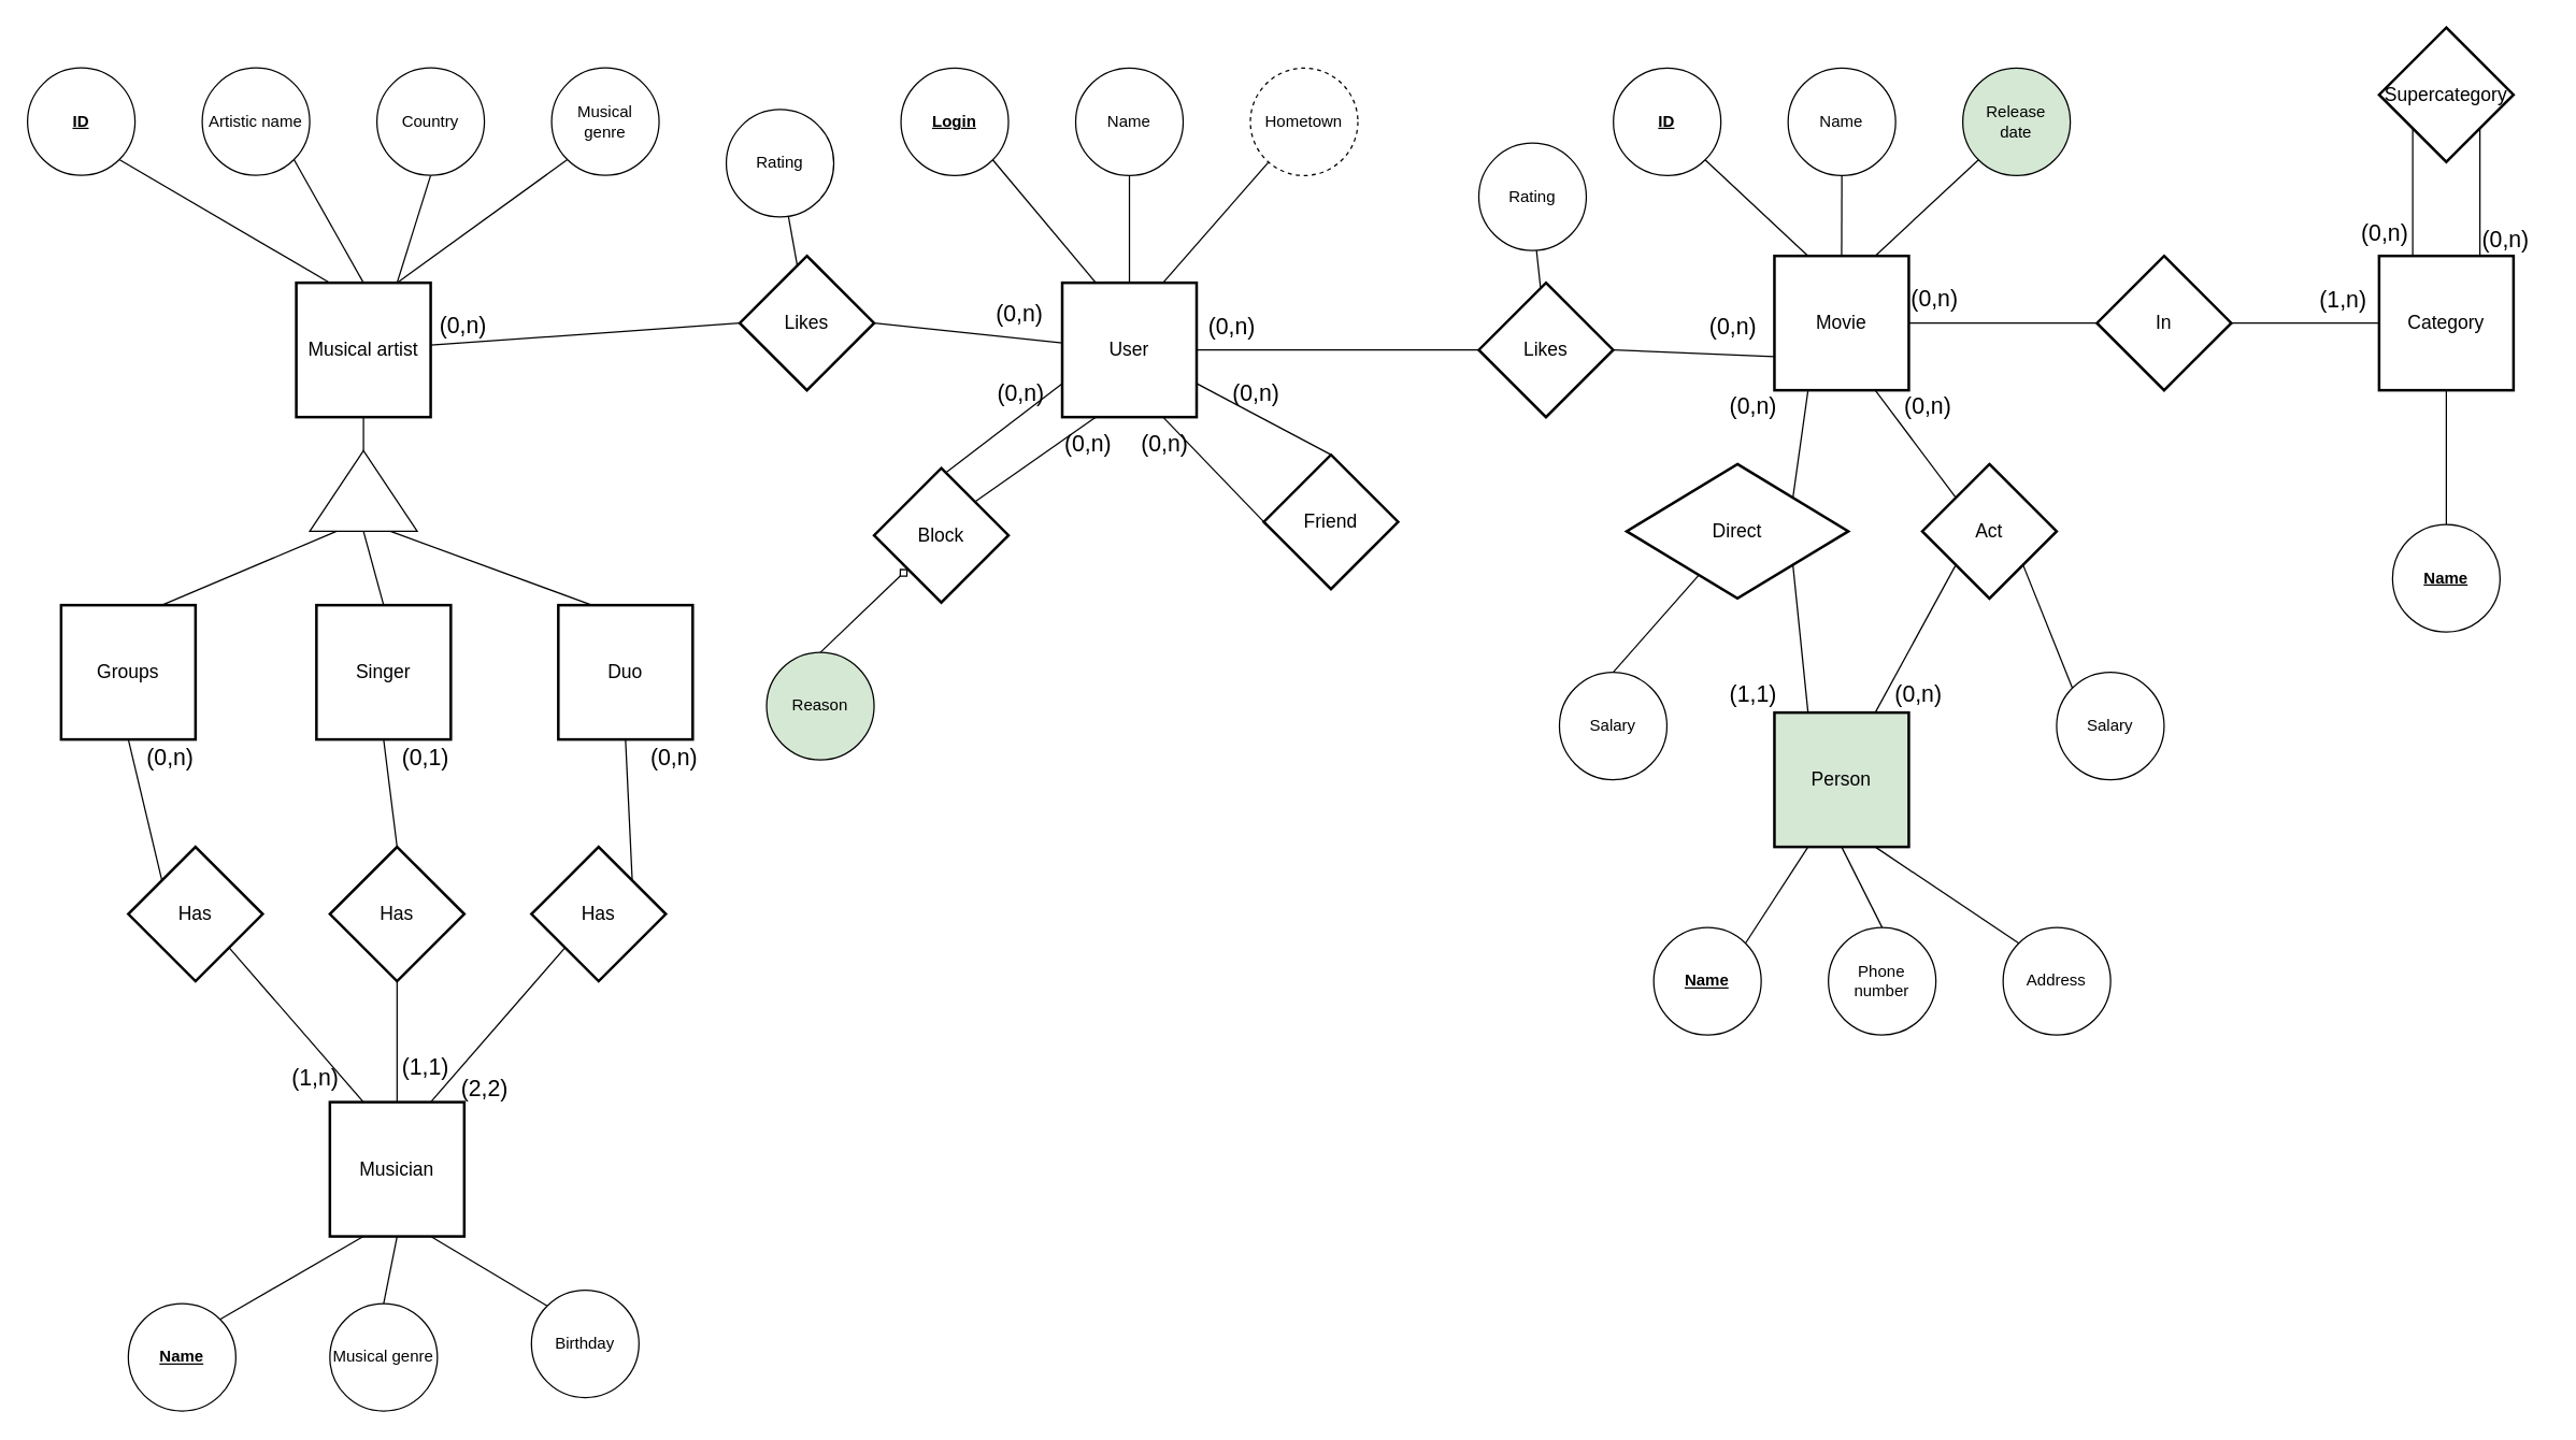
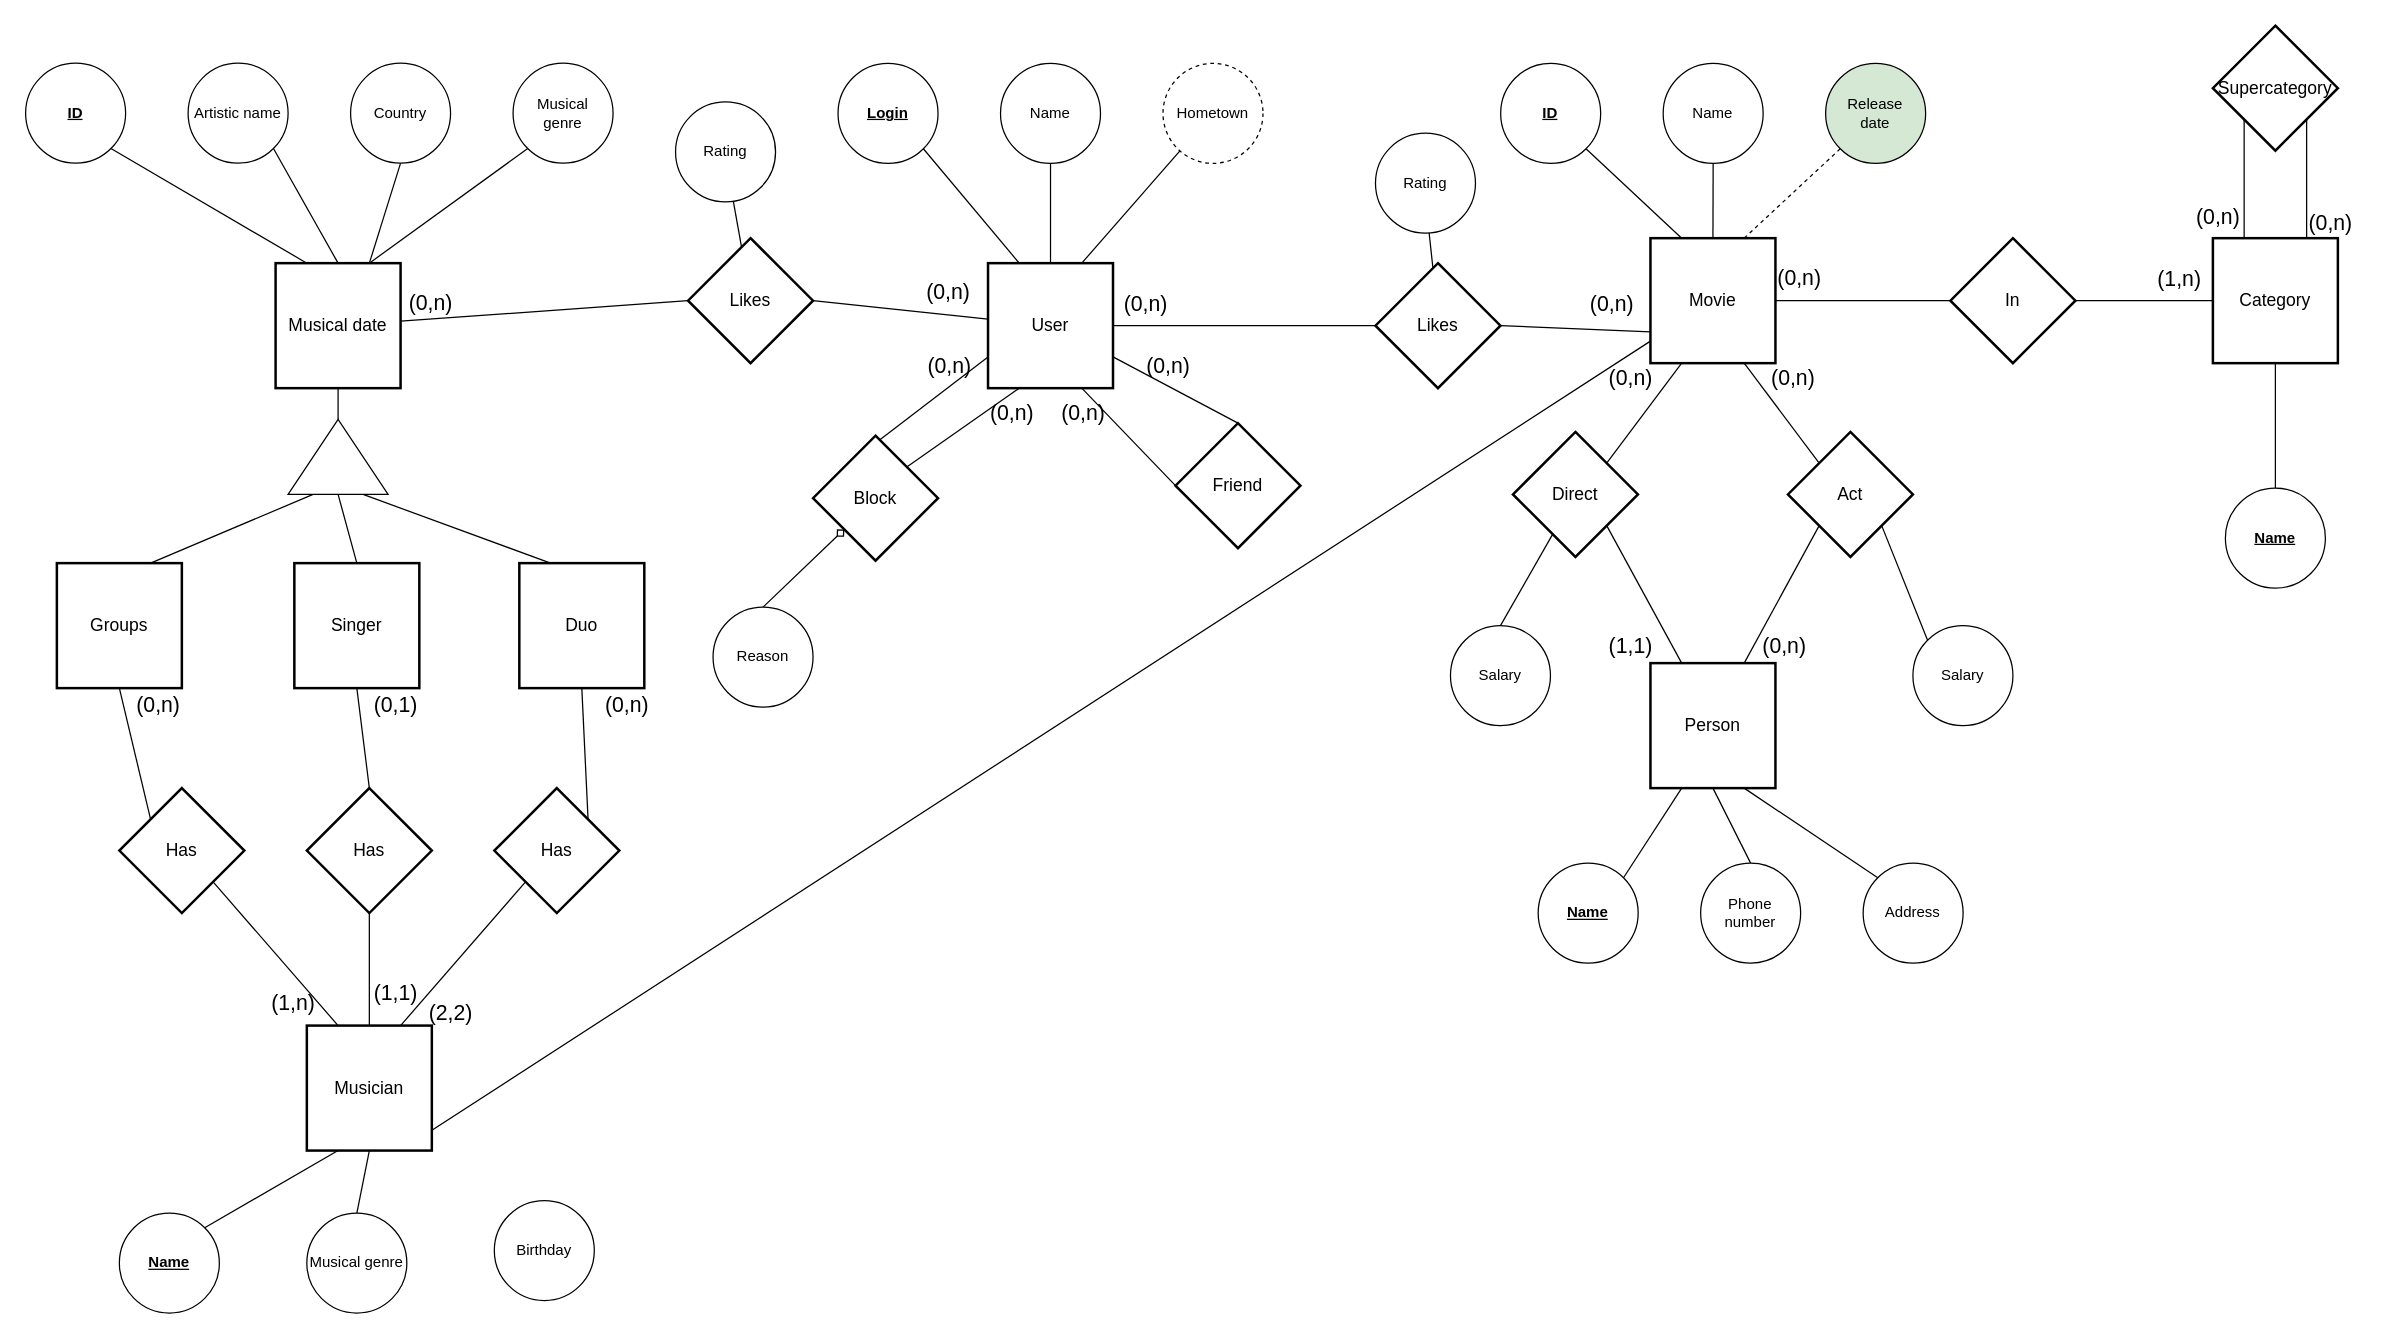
- <mxCell id="52" style="edgeStyle=none;rounded=0;orthogonalLoop=1;jettySize=auto;html=1;exitX=0.75;exitY=0;exitDx=0;exitDy=0;entryX=0;entryY=1;entryDx=0;entryDy=0;endArrow=none;endFill=0;" parent="1" source="56" target="59" edge="1"><mxGeometry relative="1" as="geometry" /></mxCell>
+ <mxCell id="52" style="edgeStyle=none;rounded=0;orthogonalLoop=1;jettySize=auto;html=1;exitX=0.75;exitY=0;exitDx=0;exitDy=0;entryX=0;entryY=1;entryDx=0;entryDy=0;endArrow=none;endFill=0;dashed=1;" parent="1" source="56" target="59" edge="1"><mxGeometry relative="1" as="geometry" /></mxCell>
- <mxCell id="7" value="Musical artist" style="strokeWidth=2;whiteSpace=wrap;html=1;align=center;fontSize=14;" parent="1" vertex="1"><mxGeometry x="220" y="210" width="100" height="100" as="geometry" /></mxCell>
+ <mxCell id="7" value="Musical date" style="strokeWidth=2;whiteSpace=wrap;html=1;align=center;fontSize=14;" parent="1" vertex="1"><mxGeometry x="220" y="210" width="100" height="100" as="geometry" /></mxCell>
- <mxCell id="61" value="Direct" style="shape=rhombus;strokeWidth=2;fontSize=17;perimeter=rhombusPerimeter;whiteSpace=wrap;html=1;align=center;fontSize=14;" parent="1" vertex="1"><mxGeometry x="1210" y="345" width="165" height="100" as="geometry" /></mxCell>
+ <mxCell id="61" value="Direct" style="shape=rhombus;strokeWidth=2;fontSize=17;perimeter=rhombusPerimeter;whiteSpace=wrap;html=1;align=center;fontSize=14;" parent="1" vertex="1"><mxGeometry x="1210" y="345" width="100" height="100" as="geometry" /></mxCell>
- <mxCell id="49" value="&lt;span&gt;Reason&lt;/span&gt;" style="ellipse;whiteSpace=wrap;html=1;aspect=fixed;fillColor=#d5e8d4;" parent="1" vertex="1"><mxGeometry x="570" y="485.167" width="80" height="80" as="geometry" /></mxCell>
+ <mxCell id="49" value="&lt;span&gt;Reason&lt;/span&gt;" style="ellipse;whiteSpace=wrap;html=1;aspect=fixed;" parent="1" vertex="1"><mxGeometry x="570" y="485.167" width="80" height="80" as="geometry" /></mxCell>
- <mxCell id="67" value="Person&lt;br&gt;" style="strokeWidth=2;whiteSpace=wrap;html=1;align=center;fontSize=14;fillColor=#d5e8d4;" parent="1" vertex="1"><mxGeometry x="1320" y="530" width="100" height="100" as="geometry" /></mxCell>
+ <mxCell id="67" value="Person&lt;br&gt;" style="strokeWidth=2;whiteSpace=wrap;html=1;align=center;fontSize=14;" parent="1" vertex="1"><mxGeometry x="1320" y="530" width="100" height="100" as="geometry" /></mxCell>
- <mxCell id="26" style="edgeStyle=none;rounded=0;orthogonalLoop=1;jettySize=auto;html=1;exitX=0.75;exitY=1;exitDx=0;exitDy=0;entryX=0;entryY=0;entryDx=0;entryDy=0;endArrow=none;endFill=0;" parent="1" source="31" target="34" edge="1"><mxGeometry relative="1" as="geometry" /></mxCell>
+ <mxCell id="26" style="edgeStyle=none;rounded=0;orthogonalLoop=1;jettySize=auto;html=1;exitX=0.75;exitY=1;exitDx=0;exitDy=0;endArrow=none;endFill=0;" parent="1" source="31" target="56" edge="1"><mxGeometry relative="1" as="geometry" /></mxCell>
